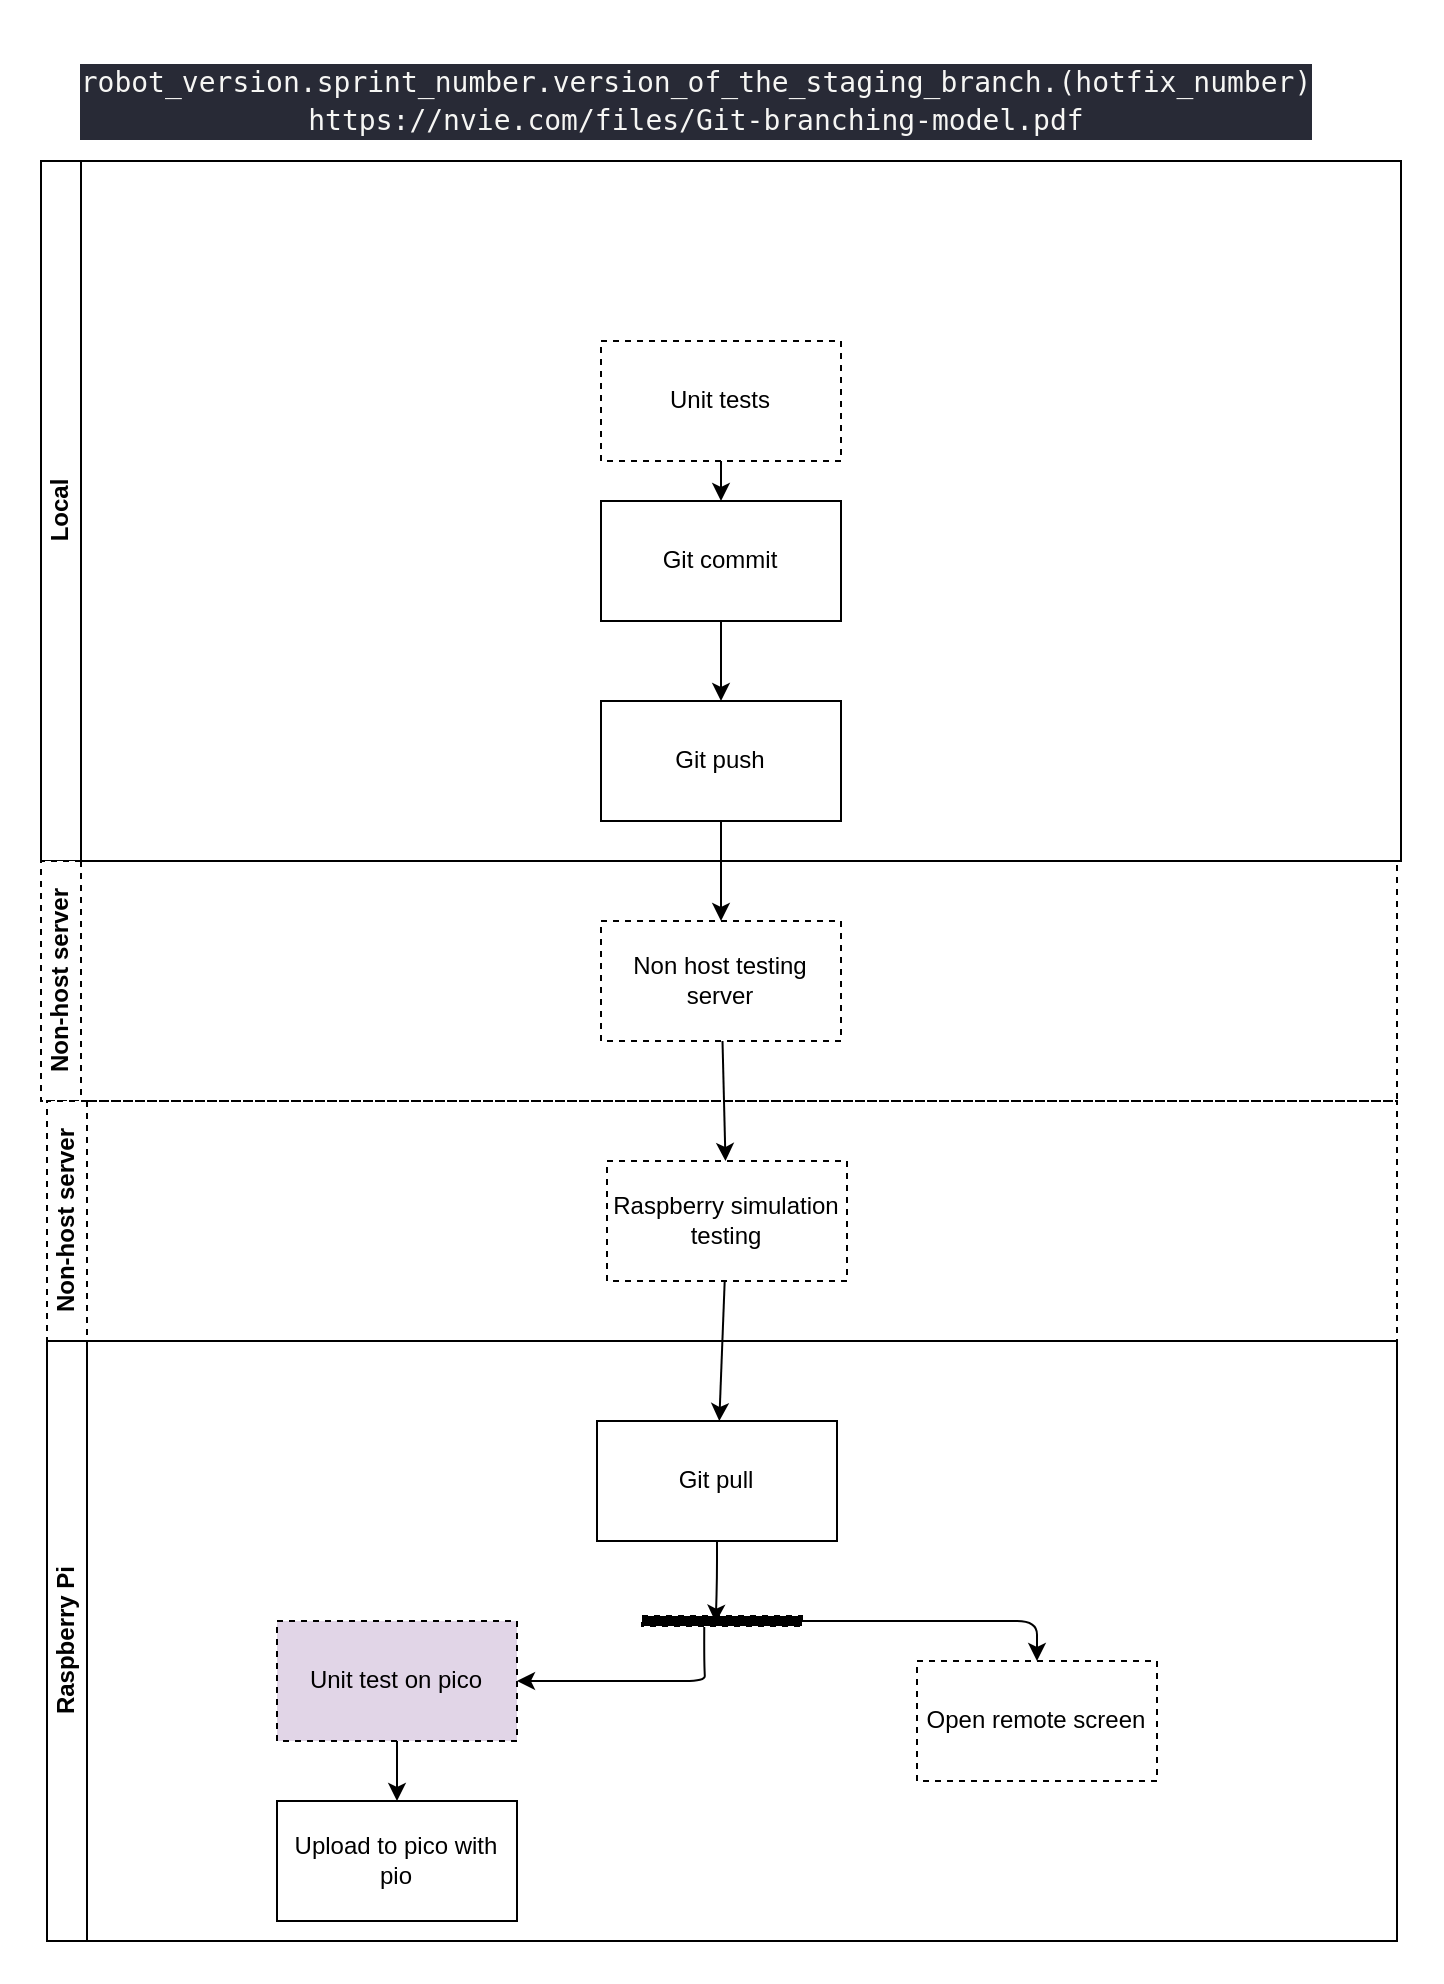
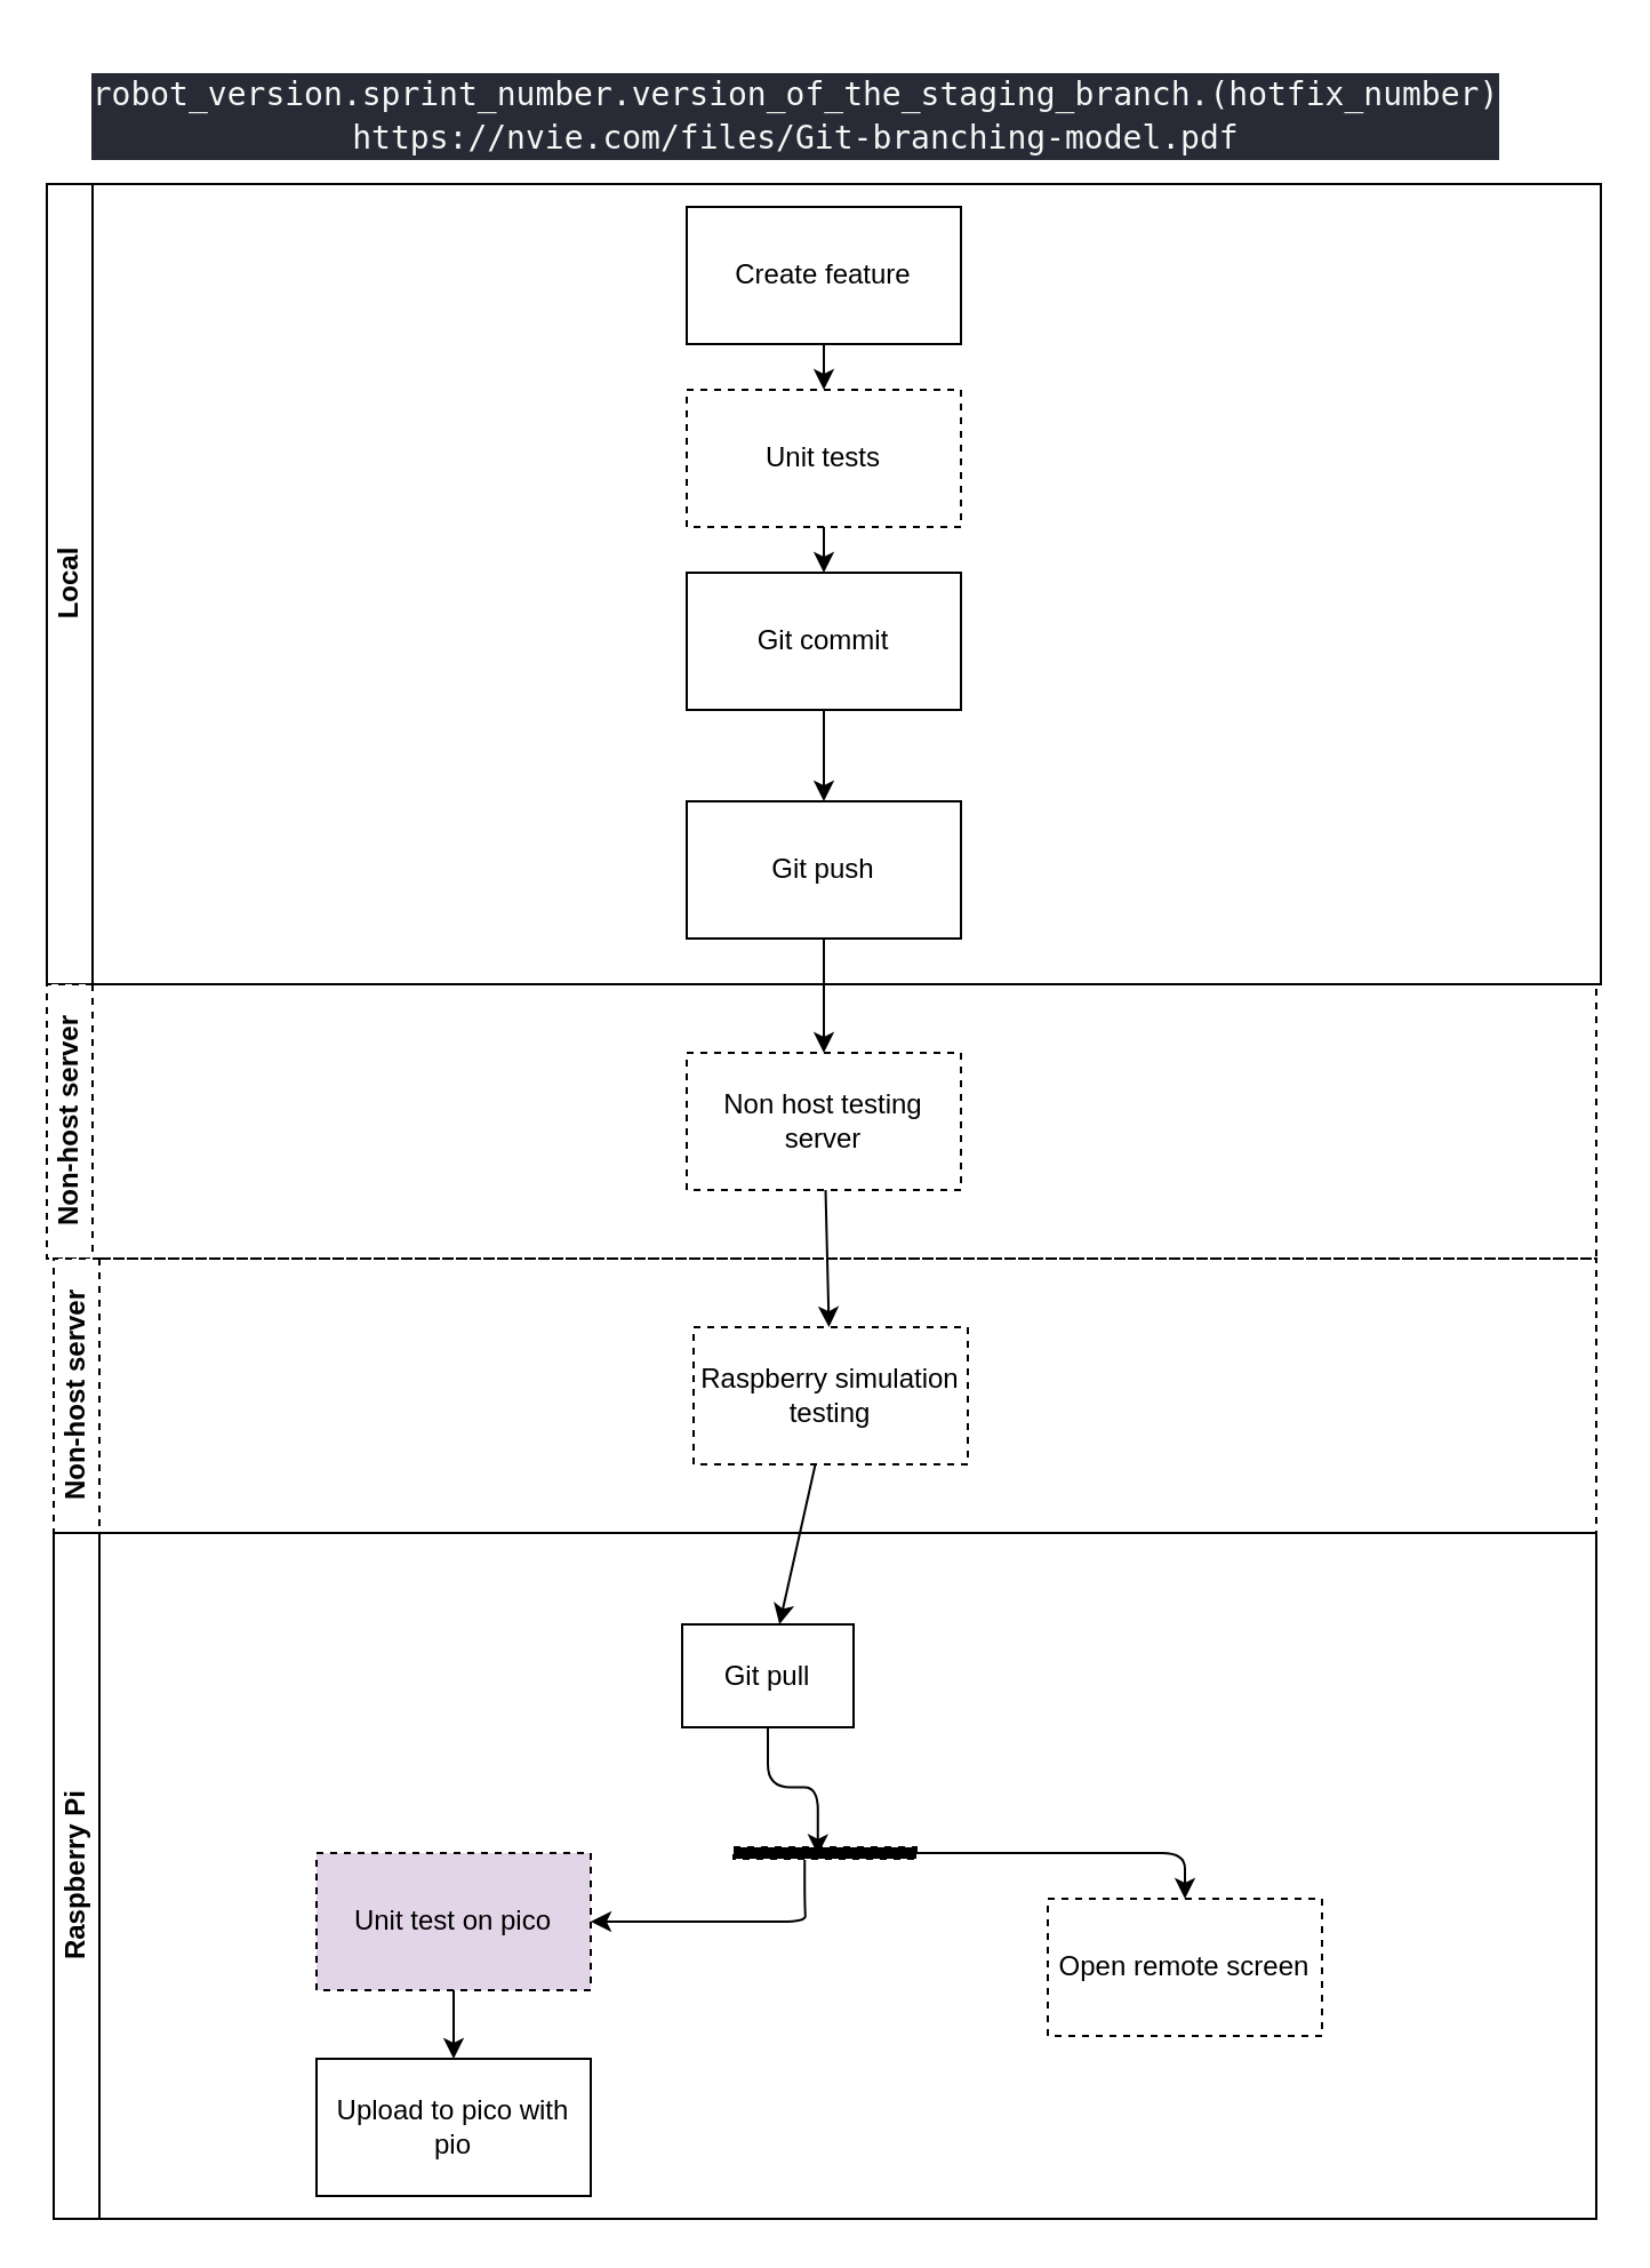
+ <mxCell id="5" value="Create feature" style="rounded=0;whiteSpace=wrap;html=1;" parent="3" vertex="1"><mxGeometry x="280" y="10" width="120" height="60" as="geometry" /></mxCell>
+ <mxCell id="4" style="edgeStyle=none;html=1;" parent="3" source="5" target="7" edge="1"><mxGeometry relative="1" as="geometry" /></mxCell>
- <mxCell id="17" value="Git pull" style="rounded=0;whiteSpace=wrap;html=1;" parent="15" vertex="1"><mxGeometry x="275" y="40" width="120" height="60" as="geometry" /></mxCell>
+ <mxCell id="17" value="Git pull" style="rounded=0;whiteSpace=wrap;html=1;" parent="15" vertex="1"><mxGeometry x="275" y="40" width="75" height="45" as="geometry" /></mxCell>
